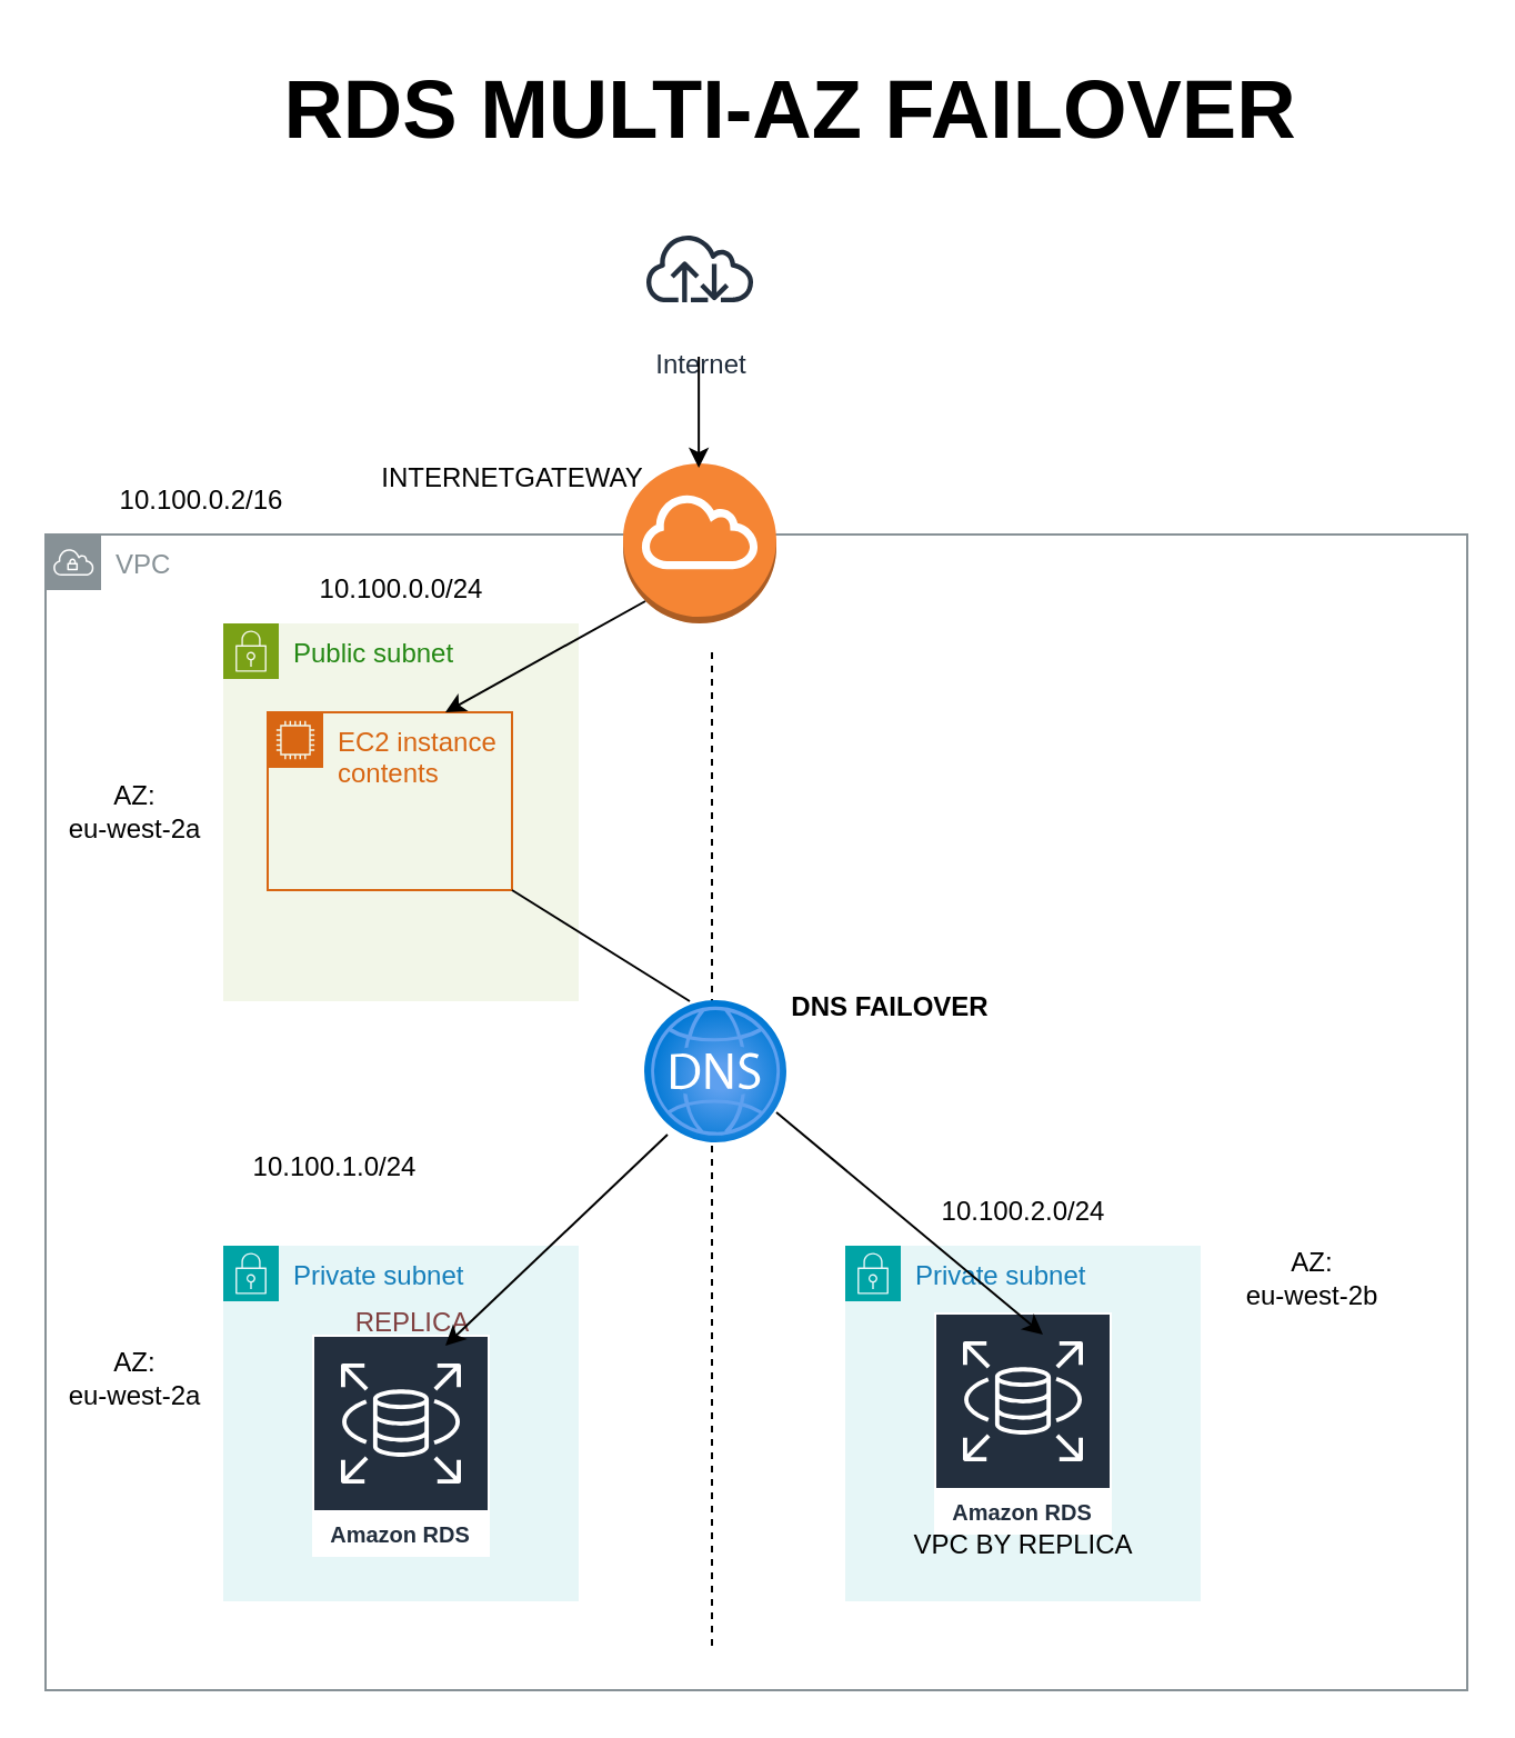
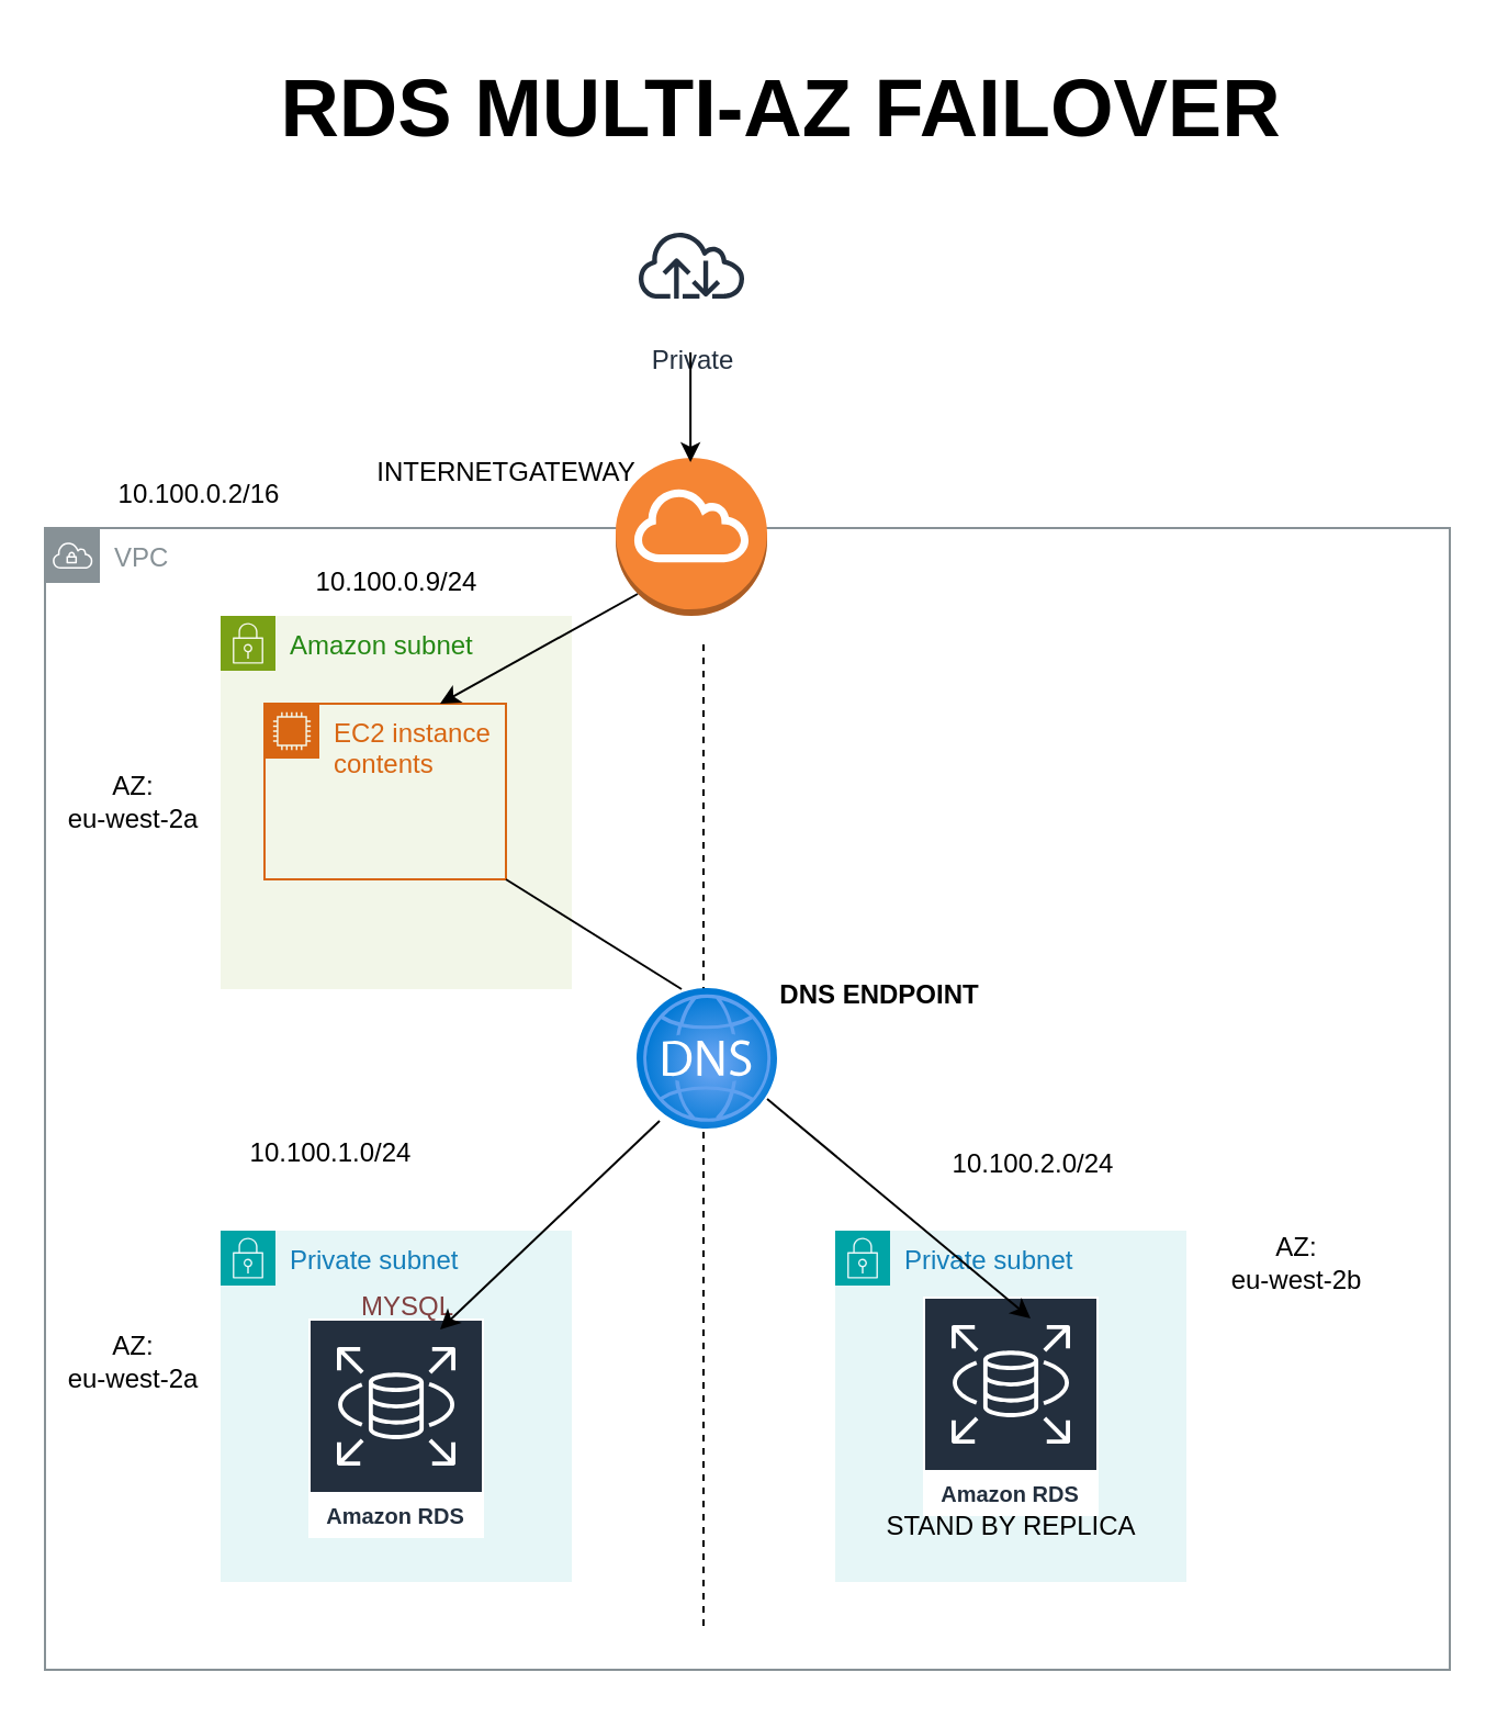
- <mxCell id="18" value="Internet" style="sketch=0;outlineConnect=0;fontColor=#232F3E;gradientColor=none;strokeColor=#232F3E;fillColor=#ffffff;dashed=0;verticalLabelPosition=bottom;verticalAlign=top;align=center;html=1;fontSize=12;fontStyle=0;aspect=fixed;shape=mxgraph.aws4.resourceIcon;resIcon=mxgraph.aws4.internet;" vertex="1" parent="1"><mxGeometry x="284.5" y="90" width="60" height="60" as="geometry" /></mxCell>
+ <mxCell id="18" value="Private" style="sketch=0;outlineConnect=0;fontColor=#232F3E;gradientColor=none;strokeColor=#232F3E;fillColor=#ffffff;dashed=0;verticalLabelPosition=bottom;verticalAlign=top;align=center;html=1;fontSize=12;fontStyle=0;aspect=fixed;shape=mxgraph.aws4.resourceIcon;resIcon=mxgraph.aws4.internet;" vertex="1" parent="1"><mxGeometry x="284.5" y="90" width="60" height="60" as="geometry" /></mxCell>
- <mxCell id="10" value="10.100.0.0/24" style="text;html=1;align=center;verticalAlign=middle;resizable=0;points=[];autosize=1;strokeColor=none;fillColor=none;" vertex="1" parent="1"><mxGeometry x="130" y="250" width="100" height="30" as="geometry" /></mxCell>
+ <mxCell id="10" value="10.100.0.9/24" style="text;html=1;align=center;verticalAlign=middle;resizable=0;points=[];autosize=1;strokeColor=none;fillColor=none;" vertex="1" parent="1"><mxGeometry x="130" y="250" width="100" height="30" as="geometry" /></mxCell>
- <mxCell id="2" value="Public subnet" style="points=[[0,0],[0.25,0],[0.5,0],[0.75,0],[1,0],[1,0.25],[1,0.5],[1,0.75],[1,1],[0.75,1],[0.5,1],[0.25,1],[0,1],[0,0.75],[0,0.5],[0,0.25]];outlineConnect=0;gradientColor=none;html=1;whiteSpace=wrap;fontSize=12;fontStyle=0;container=1;pointerEvents=0;collapsible=0;recursiveResize=0;shape=mxgraph.aws4.group;grIcon=mxgraph.aws4.group_security_group;grStroke=0;strokeColor=#7AA116;fillColor=#F2F6E8;verticalAlign=top;align=left;spacingLeft=30;fontColor=#248814;dashed=0;" vertex="1" parent="1"><mxGeometry x="100" y="280" width="160" height="170" as="geometry" /></mxCell>
+ <mxCell id="2" value="Amazon subnet" style="points=[[0,0],[0.25,0],[0.5,0],[0.75,0],[1,0],[1,0.25],[1,0.5],[1,0.75],[1,1],[0.75,1],[0.5,1],[0.25,1],[0,1],[0,0.75],[0,0.5],[0,0.25]];outlineConnect=0;gradientColor=none;html=1;whiteSpace=wrap;fontSize=12;fontStyle=0;container=1;pointerEvents=0;collapsible=0;recursiveResize=0;shape=mxgraph.aws4.group;grIcon=mxgraph.aws4.group_security_group;grStroke=0;strokeColor=#7AA116;fillColor=#F2F6E8;verticalAlign=top;align=left;spacingLeft=30;fontColor=#248814;dashed=0;" vertex="1" parent="1"><mxGeometry x="100" y="280" width="160" height="170" as="geometry" /></mxCell>
- <mxCell id="27" value="&lt;b&gt;DNS FAILOVER&lt;/b&gt;" style="text;html=1;align=center;verticalAlign=middle;resizable=0;points=[];autosize=1;strokeColor=none;fillColor=none;" vertex="1" parent="1"><mxGeometry x="344.5" y="438" width="110" height="30" as="geometry" /></mxCell>
+ <mxCell id="27" value="&lt;b&gt;DNS ENDPOINT&lt;/b&gt;" style="text;html=1;align=center;verticalAlign=middle;resizable=0;points=[];autosize=1;strokeColor=none;fillColor=none;" vertex="1" parent="1"><mxGeometry x="344.5" y="438" width="110" height="30" as="geometry" /></mxCell>
- <mxCell id="12" value="10.100.2.0/24" style="text;html=1;align=center;verticalAlign=middle;resizable=0;points=[];autosize=1;strokeColor=none;fillColor=none;" vertex="1" parent="1"><mxGeometry x="410" y="530" width="100" height="30" as="geometry" /></mxCell>
+ <mxCell id="12" value="10.100.2.0/24" style="text;html=1;align=center;verticalAlign=middle;resizable=0;points=[];autosize=1;strokeColor=none;fillColor=none;" vertex="1" parent="1"><mxGeometry x="420" y="515" width="100" height="30" as="geometry" /></mxCell>
- <mxCell id="6" value="&lt;font color=&quot;#804040&quot;&gt;REPLICA&lt;/font&gt;" style="text;html=1;align=center;verticalAlign=middle;resizable=0;points=[];autosize=1;strokeColor=none;fillColor=none;" vertex="1" parent="4"><mxGeometry x="50" y="20" width="70" height="30" as="geometry" /></mxCell>
+ <mxCell id="6" value="&lt;font color=&quot;#804040&quot;&gt;MYSQL&lt;/font&gt;" style="text;html=1;align=center;verticalAlign=middle;resizable=0;points=[];autosize=1;strokeColor=none;fillColor=none;" vertex="1" parent="4"><mxGeometry x="50" y="20" width="70" height="30" as="geometry" /></mxCell>
- <mxCell id="9" value="VPC BY REPLICA" style="text;html=1;align=center;verticalAlign=middle;resizable=0;points=[];autosize=1;strokeColor=none;fillColor=none;" vertex="1" parent="7"><mxGeometry x="10" y="120" width="140" height="30" as="geometry" /></mxCell>
+ <mxCell id="9" value="STAND BY REPLICA" style="text;html=1;align=center;verticalAlign=middle;resizable=0;points=[];autosize=1;strokeColor=none;fillColor=none;" vertex="1" parent="7"><mxGeometry x="10" y="120" width="140" height="30" as="geometry" /></mxCell>
